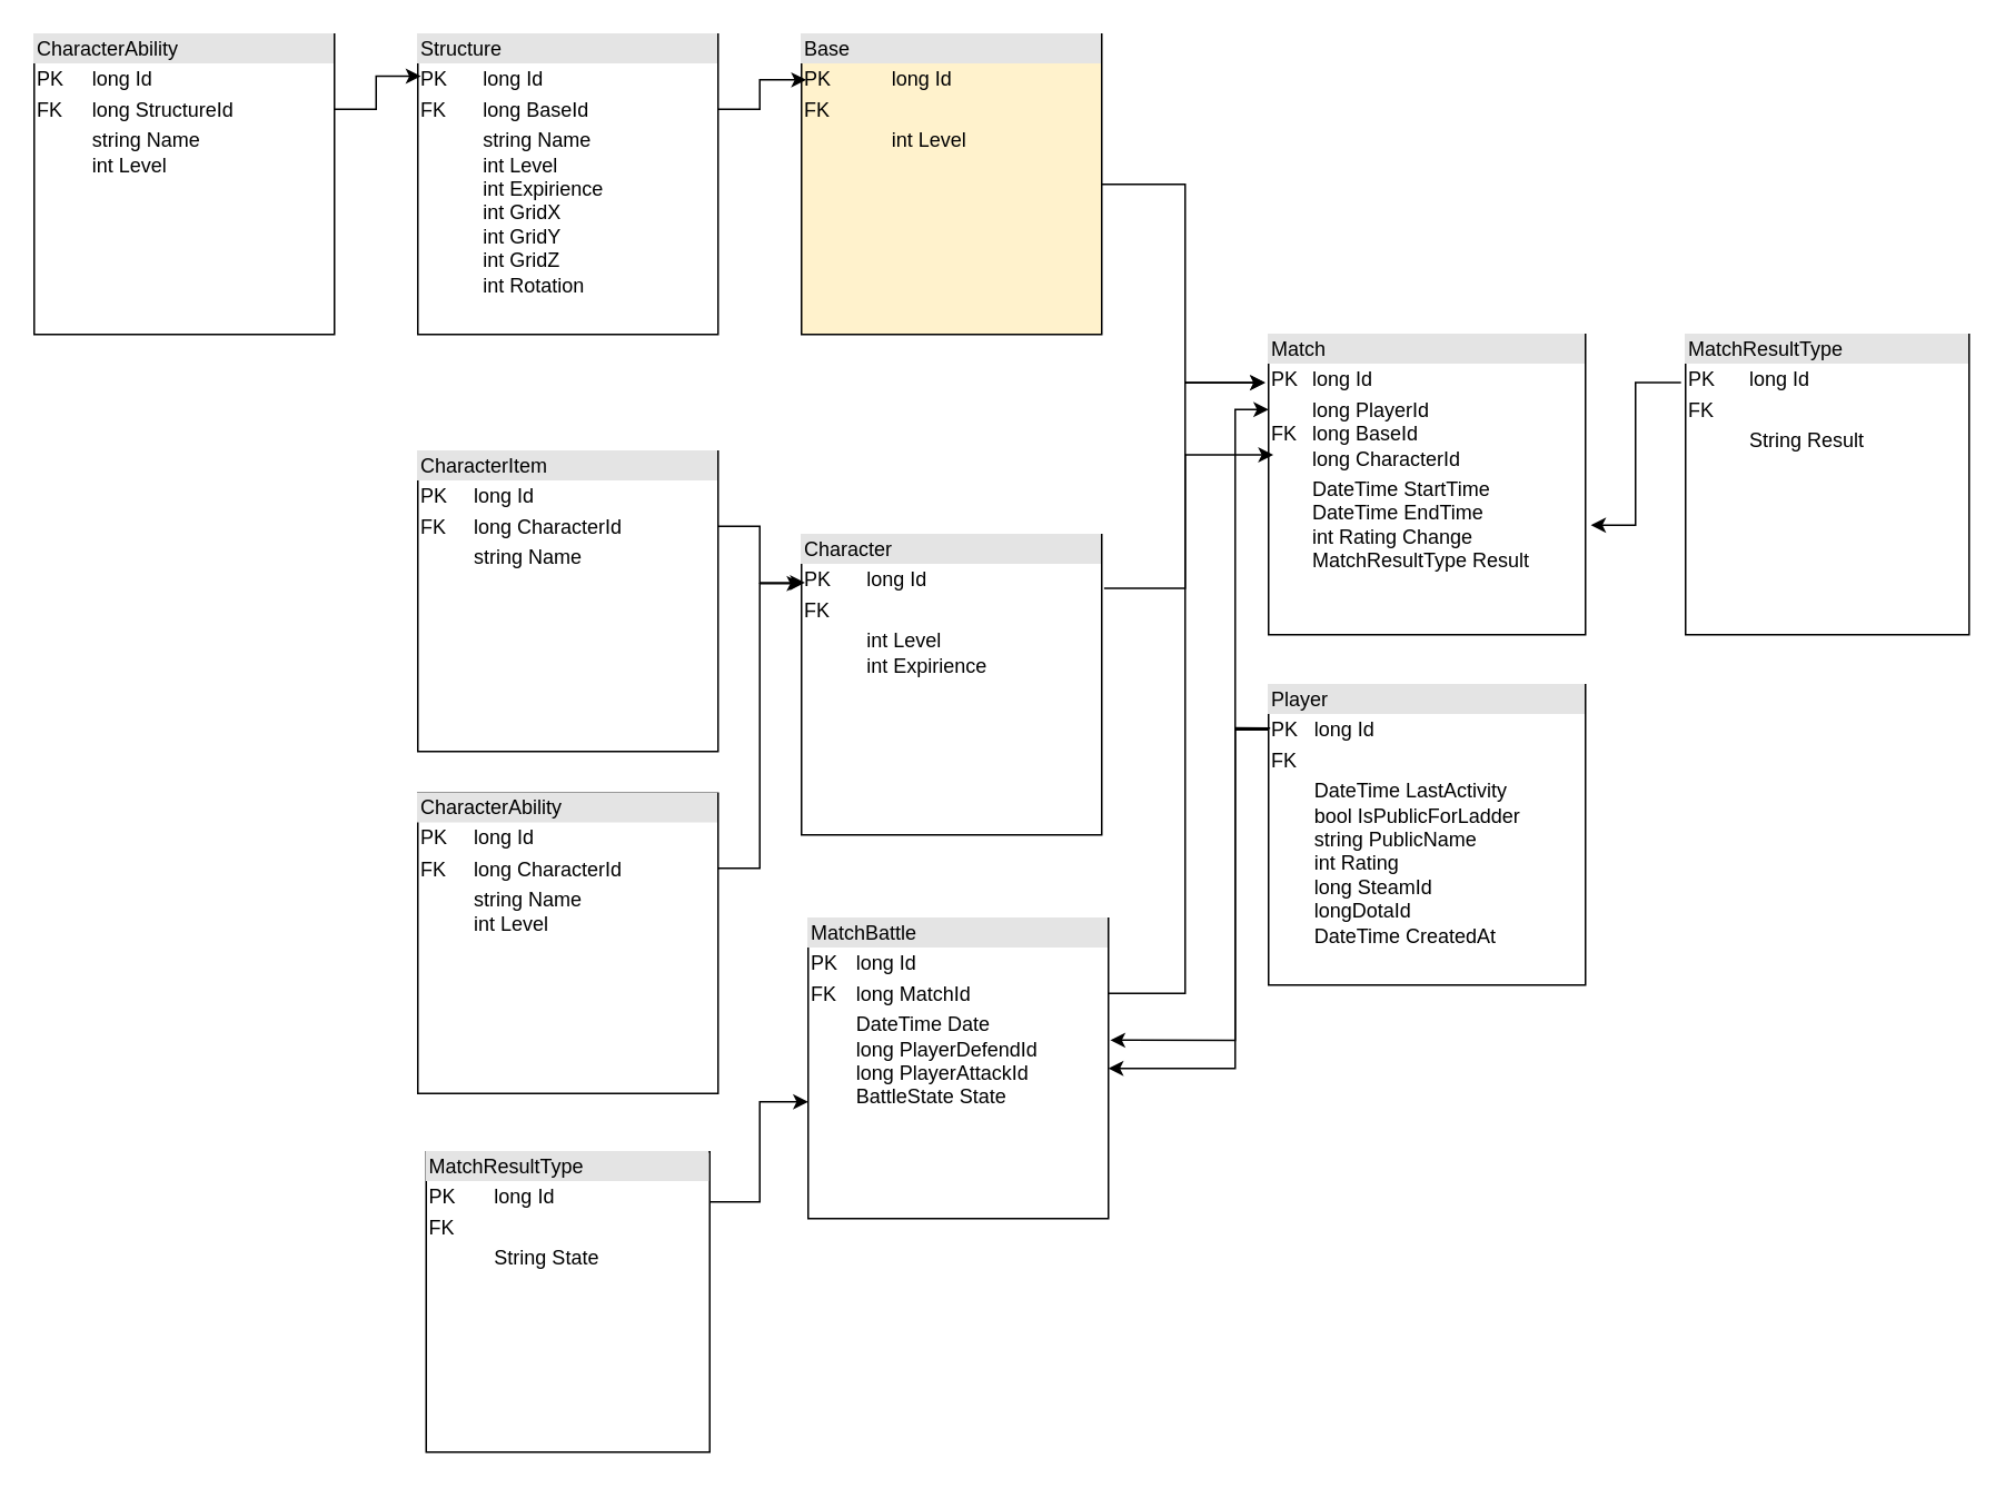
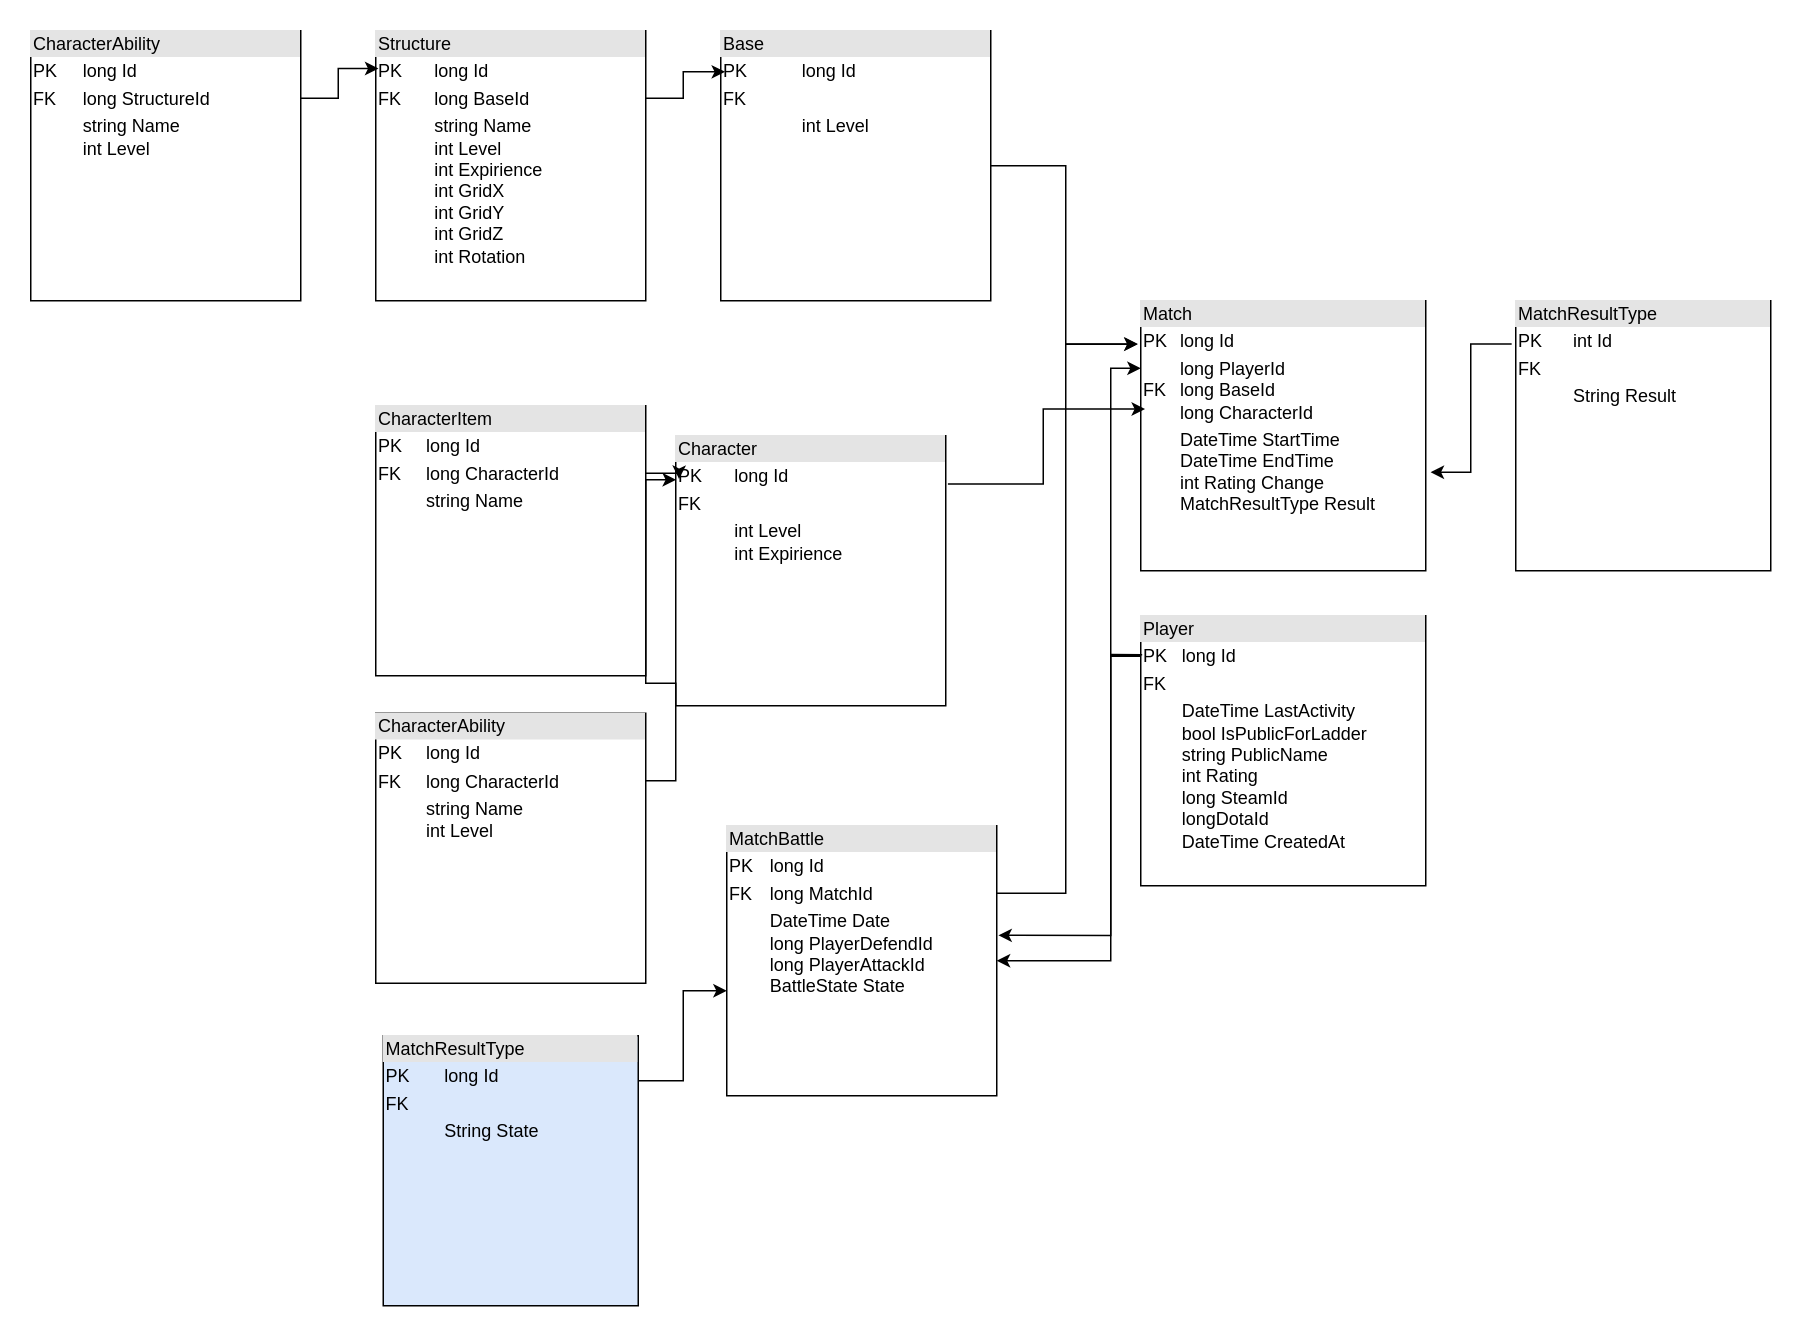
- <mxCell id="16" value="&lt;div style=&quot;box-sizing: border-box; width: 100%; background: rgb(228, 228, 228); padding: 2px;&quot;&gt;Base&lt;/div&gt;&lt;table style=&quot;width:100%;font-size:1em;&quot; cellpadding=&quot;2&quot; cellspacing=&quot;0&quot;&gt;&lt;tbody&gt;&lt;tr&gt;&lt;td&gt;PK&lt;/td&gt;&lt;td&gt;long Id&lt;/td&gt;&lt;/tr&gt;&lt;tr&gt;&lt;td&gt;FK&lt;/td&gt;&lt;td&gt;&lt;br&gt;&lt;/td&gt;&lt;/tr&gt;&lt;tr&gt;&lt;td&gt;&lt;br&gt;&lt;/td&gt;&lt;td&gt;int Level&lt;/td&gt;&lt;/tr&gt;&lt;/tbody&gt;&lt;/table&gt;" style="verticalAlign=top;align=left;overflow=fill;html=1;whiteSpace=wrap;fillColor=#fff2cc;" vertex="1" parent="1"><mxGeometry x="480" y="20" width="180" height="180" as="geometry" /></mxCell>
+ <mxCell id="16" value="&lt;div style=&quot;box-sizing: border-box; width: 100%; background: rgb(228, 228, 228); padding: 2px;&quot;&gt;Base&lt;/div&gt;&lt;table style=&quot;width:100%;font-size:1em;&quot; cellpadding=&quot;2&quot; cellspacing=&quot;0&quot;&gt;&lt;tbody&gt;&lt;tr&gt;&lt;td&gt;PK&lt;/td&gt;&lt;td&gt;long Id&lt;/td&gt;&lt;/tr&gt;&lt;tr&gt;&lt;td&gt;FK&lt;/td&gt;&lt;td&gt;&lt;br&gt;&lt;/td&gt;&lt;/tr&gt;&lt;tr&gt;&lt;td&gt;&lt;br&gt;&lt;/td&gt;&lt;td&gt;int Level&lt;/td&gt;&lt;/tr&gt;&lt;/tbody&gt;&lt;/table&gt;" style="verticalAlign=top;align=left;overflow=fill;html=1;whiteSpace=wrap;" vertex="1" parent="1"><mxGeometry x="480" y="20" width="180" height="180" as="geometry" /></mxCell>
- <mxCell id="6" value="&lt;div style=&quot;box-sizing: border-box; width: 100%; background: rgb(228, 228, 228); padding: 2px;&quot;&gt;MatchResultType&lt;/div&gt;&lt;table style=&quot;width:100%;font-size:1em;&quot; cellpadding=&quot;2&quot; cellspacing=&quot;0&quot;&gt;&lt;tbody&gt;&lt;tr&gt;&lt;td&gt;PK&lt;/td&gt;&lt;td&gt;long Id&lt;/td&gt;&lt;/tr&gt;&lt;tr&gt;&lt;td&gt;FK&lt;/td&gt;&lt;td&gt;&lt;br&gt;&lt;/td&gt;&lt;/tr&gt;&lt;tr&gt;&lt;td&gt;&lt;br&gt;&lt;/td&gt;&lt;td&gt;String Result&lt;/td&gt;&lt;/tr&gt;&lt;/tbody&gt;&lt;/table&gt;" style="verticalAlign=top;align=left;overflow=fill;html=1;whiteSpace=wrap;" parent="1" vertex="1"><mxGeometry x="1010" y="200" width="170" height="180" as="geometry" /></mxCell>
+ <mxCell id="6" value="&lt;div style=&quot;box-sizing: border-box; width: 100%; background: rgb(228, 228, 228); padding: 2px;&quot;&gt;MatchResultType&lt;/div&gt;&lt;table style=&quot;width:100%;font-size:1em;&quot; cellpadding=&quot;2&quot; cellspacing=&quot;0&quot;&gt;&lt;tbody&gt;&lt;tr&gt;&lt;td&gt;PK&lt;/td&gt;&lt;td&gt;int Id&lt;/td&gt;&lt;/tr&gt;&lt;tr&gt;&lt;td&gt;FK&lt;/td&gt;&lt;td&gt;&lt;br&gt;&lt;/td&gt;&lt;/tr&gt;&lt;tr&gt;&lt;td&gt;&lt;br&gt;&lt;/td&gt;&lt;td&gt;String Result&lt;/td&gt;&lt;/tr&gt;&lt;/tbody&gt;&lt;/table&gt;" style="verticalAlign=top;align=left;overflow=fill;html=1;whiteSpace=wrap;" parent="1" vertex="1"><mxGeometry x="1010" y="200" width="170" height="180" as="geometry" /></mxCell>
- <mxCell id="8" value="&lt;div style=&quot;box-sizing: border-box; width: 100%; background: rgb(228, 228, 228); padding: 2px;&quot;&gt;Character&lt;/div&gt;&lt;table style=&quot;width:100%;font-size:1em;&quot; cellpadding=&quot;2&quot; cellspacing=&quot;0&quot;&gt;&lt;tbody&gt;&lt;tr&gt;&lt;td&gt;PK&lt;/td&gt;&lt;td&gt;long Id&lt;/td&gt;&lt;/tr&gt;&lt;tr&gt;&lt;td&gt;FK&lt;/td&gt;&lt;td&gt;&lt;br&gt;&lt;/td&gt;&lt;/tr&gt;&lt;tr&gt;&lt;td&gt;&lt;br&gt;&lt;/td&gt;&lt;td&gt;int Level&lt;br&gt;int Expirience&lt;/td&gt;&lt;/tr&gt;&lt;/tbody&gt;&lt;/table&gt;" style="verticalAlign=top;align=left;overflow=fill;html=1;whiteSpace=wrap;" parent="1" vertex="1"><mxGeometry x="480" y="320" width="180" height="180" as="geometry" /></mxCell>
+ <mxCell id="8" value="&lt;div style=&quot;box-sizing: border-box; width: 100%; background: rgb(228, 228, 228); padding: 2px;&quot;&gt;Character&lt;/div&gt;&lt;table style=&quot;width:100%;font-size:1em;&quot; cellpadding=&quot;2&quot; cellspacing=&quot;0&quot;&gt;&lt;tbody&gt;&lt;tr&gt;&lt;td&gt;PK&lt;/td&gt;&lt;td&gt;long Id&lt;/td&gt;&lt;/tr&gt;&lt;tr&gt;&lt;td&gt;FK&lt;/td&gt;&lt;td&gt;&lt;br&gt;&lt;/td&gt;&lt;/tr&gt;&lt;tr&gt;&lt;td&gt;&lt;br&gt;&lt;/td&gt;&lt;td&gt;int Level&lt;br&gt;int Expirience&lt;/td&gt;&lt;/tr&gt;&lt;/tbody&gt;&lt;/table&gt;" style="verticalAlign=top;align=left;overflow=fill;html=1;whiteSpace=wrap;" parent="1" vertex="1"><mxGeometry x="450" y="290" width="180" height="180" as="geometry" /></mxCell>
- <mxCell id="24" value="&lt;div style=&quot;box-sizing: border-box; width: 100%; background: rgb(228, 228, 228); padding: 2px;&quot;&gt;MatchResultType&lt;/div&gt;&lt;table style=&quot;width:100%;font-size:1em;&quot; cellpadding=&quot;2&quot; cellspacing=&quot;0&quot;&gt;&lt;tbody&gt;&lt;tr&gt;&lt;td&gt;PK&lt;/td&gt;&lt;td&gt;long Id&lt;/td&gt;&lt;/tr&gt;&lt;tr&gt;&lt;td&gt;FK&lt;/td&gt;&lt;td&gt;&lt;br&gt;&lt;/td&gt;&lt;/tr&gt;&lt;tr&gt;&lt;td&gt;&lt;br&gt;&lt;/td&gt;&lt;td&gt;String State&lt;/td&gt;&lt;/tr&gt;&lt;/tbody&gt;&lt;/table&gt;" style="verticalAlign=top;align=left;overflow=fill;html=1;whiteSpace=wrap;" vertex="1" parent="1"><mxGeometry x="255" y="690" width="170" height="180" as="geometry" /></mxCell>
+ <mxCell id="24" value="&lt;div style=&quot;box-sizing: border-box; width: 100%; background: rgb(228, 228, 228); padding: 2px;&quot;&gt;MatchResultType&lt;/div&gt;&lt;table style=&quot;width:100%;font-size:1em;&quot; cellpadding=&quot;2&quot; cellspacing=&quot;0&quot;&gt;&lt;tbody&gt;&lt;tr&gt;&lt;td&gt;PK&lt;/td&gt;&lt;td&gt;long Id&lt;/td&gt;&lt;/tr&gt;&lt;tr&gt;&lt;td&gt;FK&lt;/td&gt;&lt;td&gt;&lt;br&gt;&lt;/td&gt;&lt;/tr&gt;&lt;tr&gt;&lt;td&gt;&lt;br&gt;&lt;/td&gt;&lt;td&gt;String State&lt;/td&gt;&lt;/tr&gt;&lt;/tbody&gt;&lt;/table&gt;" style="verticalAlign=top;align=left;overflow=fill;html=1;whiteSpace=wrap;fillColor=#dae8fc;" vertex="1" parent="1"><mxGeometry x="255" y="690" width="170" height="180" as="geometry" /></mxCell>
